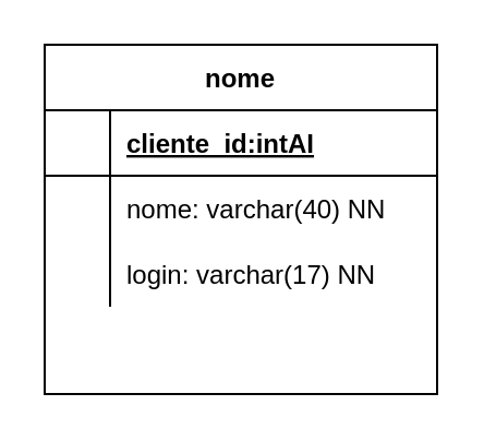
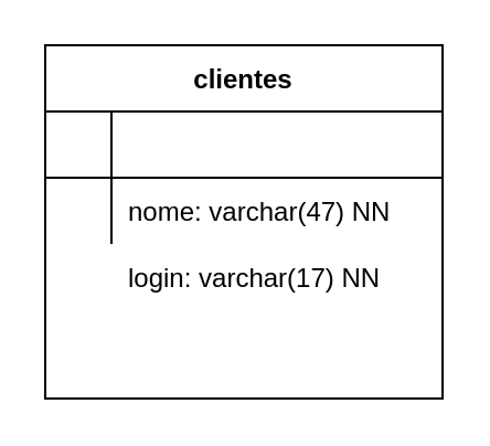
- <mxCell id="2" value="nome" style="shape=table;startSize=30;container=1;collapsible=1;childLayout=tableLayout;fixedRows=1;rowLines=0;fontStyle=1;align=center;resizeLast=1;" vertex="1" parent="1"><mxGeometry x="20" y="20" width="180" height="160" as="geometry" /></mxCell>
+ <mxCell id="2" value="clientes" style="shape=table;startSize=30;container=1;collapsible=1;childLayout=tableLayout;fixedRows=1;rowLines=0;fontStyle=1;align=center;resizeLast=1;" vertex="1" parent="1"><mxGeometry x="20" y="20" width="180" height="160" as="geometry" /></mxCell>
- <mxCell id="4" value="cliente_id:intAI" style="shape=partialRectangle;connectable=0;fillColor=none;top=0;left=0;bottom=0;right=0;align=left;spacingLeft=6;fontStyle=5;overflow=hidden;" vertex="1" parent="3"><mxGeometry x="30" width="150" height="30" as="geometry" /></mxCell>
- <mxCell id="7" value="nome: varchar(40) NN" style="shape=partialRectangle;connectable=0;fillColor=none;top=0;left=0;bottom=0;right=0;align=left;spacingLeft=6;overflow=hidden;" vertex="1" parent="5"><mxGeometry x="30" width="150" height="30" as="geometry" /></mxCell>
+ <mxCell id="7" value="nome: varchar(47) NN" style="shape=partialRectangle;connectable=0;fillColor=none;top=0;left=0;bottom=0;right=0;align=left;spacingLeft=6;overflow=hidden;" vertex="1" parent="5"><mxGeometry x="30" width="150" height="30" as="geometry" /></mxCell>
